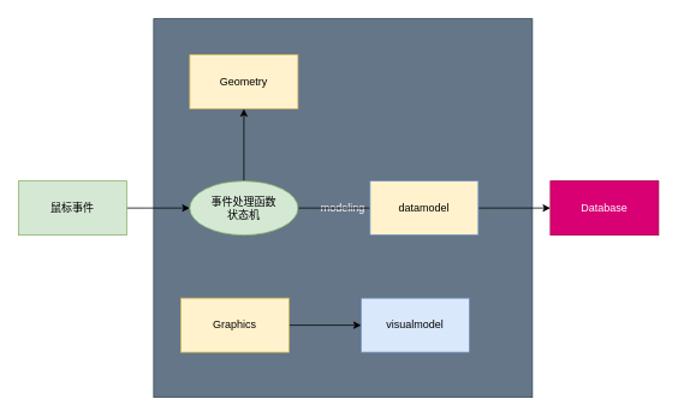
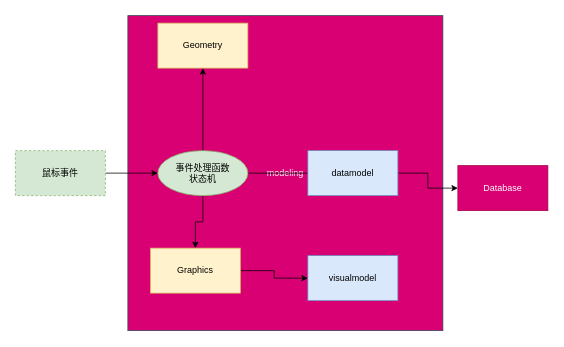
- <mxCell id="9" value="Geometry" style="whiteSpace=wrap;html=1;rounded=0;fillColor=#fff2cc;strokeColor=#d6b656;" parent="1" vertex="1"><mxGeometry x="210" y="60" width="120" height="60" as="geometry" /></mxCell>
+ <mxCell id="9" value="Geometry" style="whiteSpace=wrap;html=1;rounded=0;fillColor=#fff2cc;strokeColor=#d6b656;" parent="1" vertex="1"><mxGeometry x="210" y="30" width="120" height="60" as="geometry" /></mxCell>
- <mxCell id="4" value="鼠标事件" style="rounded=0;whiteSpace=wrap;html=1;fillColor=#d5e8d4;strokeColor=#82b366;" parent="1" vertex="1"><mxGeometry x="20" y="200" width="120" height="60" as="geometry" /></mxCell>
+ <mxCell id="4" value="鼠标事件" style="rounded=0;whiteSpace=wrap;html=1;fillColor=#d5e8d4;strokeColor=#82b366;dashed=1;" parent="1" vertex="1"><mxGeometry x="20" y="200" width="120" height="60" as="geometry" /></mxCell>
- <mxCell id="2" value="modeling" style="whiteSpace=wrap;html=1;aspect=fixed;fillColor=#647687;fontColor=#ffffff;strokeColor=#314354;" parent="1" vertex="1"><mxGeometry x="170" y="20" width="420" height="420" as="geometry" /></mxCell>
+ <mxCell id="2" value="modeling" style="whiteSpace=wrap;html=1;aspect=fixed;fillColor=#d80073;fontColor=#ffffff;strokeColor=#314354;" parent="1" vertex="1"><mxGeometry x="170" y="20" width="420" height="420" as="geometry" /></mxCell>
- <mxCell id="13" value="datamodel" style="whiteSpace=wrap;html=1;rounded=0;fillColor=#fff2cc;strokeColor=#6c8ebf;" parent="1" vertex="1"><mxGeometry x="410" y="200" width="120" height="60" as="geometry" /></mxCell>
+ <mxCell id="13" value="datamodel" style="whiteSpace=wrap;html=1;rounded=0;fillColor=#dae8fc;strokeColor=#6c8ebf;" parent="1" vertex="1"><mxGeometry x="410" y="200" width="120" height="60" as="geometry" /></mxCell>
- <mxCell id="14" value="Database" style="whiteSpace=wrap;html=1;rounded=0;fillColor=#d80073;fontColor=#ffffff;strokeColor=#A50040;" parent="1" vertex="1"><mxGeometry x="610" y="200" width="120" height="60" as="geometry" /></mxCell>
+ <mxCell id="14" value="Database" style="whiteSpace=wrap;html=1;rounded=0;fillColor=#d80073;fontColor=#ffffff;strokeColor=#A50040;" parent="1" vertex="1"><mxGeometry x="610" y="220" width="120" height="60" as="geometry" /></mxCell>
+ <mxCell id="6" value="" style="edgeStyle=orthogonalEdgeStyle;rounded=0;orthogonalLoop=1;jettySize=auto;html=1;" parent="1" source="8" target="11" edge="1"><mxGeometry relative="1" as="geometry" /></mxCell>
- <mxCell id="15" value="visualmodel" style="whiteSpace=wrap;html=1;rounded=0;fillColor=#dae8fc;strokeColor=#6c8ebf;" parent="1" vertex="1"><mxGeometry x="400" y="330" width="120" height="60" as="geometry" /></mxCell>
+ <mxCell id="15" value="visualmodel" style="whiteSpace=wrap;html=1;rounded=0;fillColor=#dae8fc;strokeColor=#6c8ebf;" parent="1" vertex="1"><mxGeometry x="410" y="340" width="120" height="60" as="geometry" /></mxCell>
